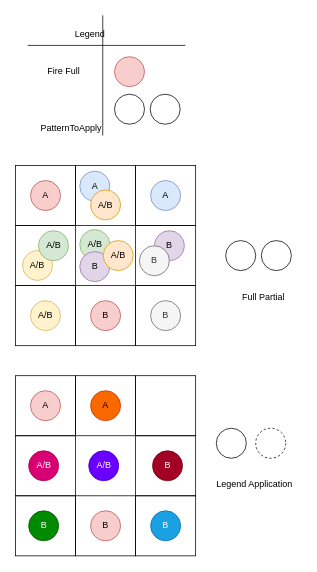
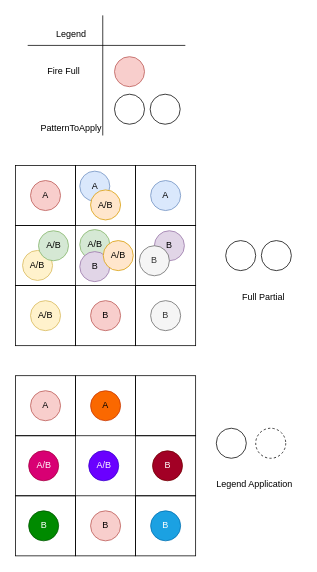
- <mxCell id="51" value="Legend" style="text;html=1;align=center;verticalAlign=middle;resizable=0;points=[];autosize=1;strokeColor=none;fillColor=none;" vertex="1" parent="1"><mxGeometry x="88.75" y="30" width="60" height="30" as="geometry" /></mxCell>
+ <mxCell id="51" value="Legend" style="text;html=1;align=center;verticalAlign=middle;resizable=0;points=[];autosize=1;strokeColor=none;fillColor=none;" vertex="1" parent="1"><mxGeometry x="63.75" y="30" width="60" height="30" as="geometry" /></mxCell>
